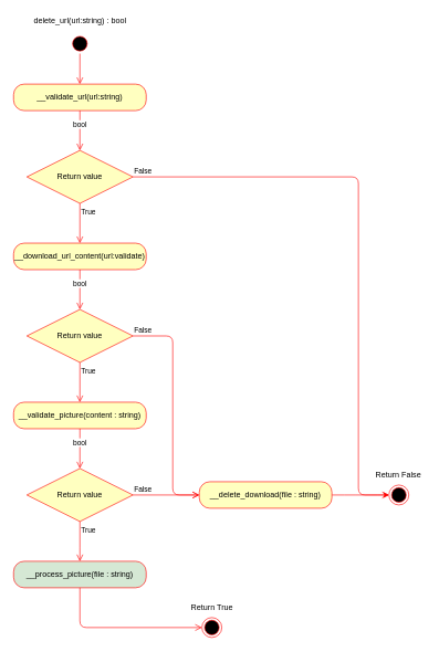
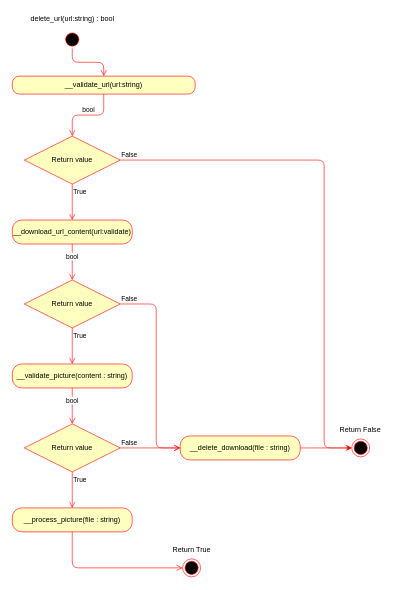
- <mxCell id="4" value="&lt;span style=&quot;text-align: left&quot;&gt;__validate_url(url:string)&lt;/span&gt;" style="rounded=1;whiteSpace=wrap;html=1;arcSize=40;fontColor=#000000;fillColor=#ffffc0;strokeColor=#ff0000;" parent="1" vertex="1"><mxGeometry x="20" y="126" width="200" height="40" as="geometry" /></mxCell>
+ <mxCell id="4" value="&lt;span style=&quot;text-align: left&quot;&gt;__validate_url(url:string)&lt;/span&gt;" style="rounded=1;whiteSpace=wrap;html=1;arcSize=40;fontColor=#000000;fillColor=#ffffc0;strokeColor=#ff0000;" parent="1" vertex="1"><mxGeometry x="20" y="126" width="305" height="30" as="geometry" /></mxCell>
- <mxCell id="21" value="&lt;span style=&quot;text-align: left&quot;&gt;__process_picture(file : string)&lt;/span&gt;" style="rounded=1;whiteSpace=wrap;html=1;arcSize=40;fontColor=#000000;fillColor=#d5e8d4;strokeColor=#ff0000;" parent="1" vertex="1"><mxGeometry x="20" y="846" width="200" height="40" as="geometry" /></mxCell>
+ <mxCell id="21" value="&lt;span style=&quot;text-align: left&quot;&gt;__process_picture(file : string)&lt;/span&gt;" style="rounded=1;whiteSpace=wrap;html=1;arcSize=40;fontColor=#000000;fillColor=#ffffc0;strokeColor=#ff0000;" parent="1" vertex="1"><mxGeometry x="20" y="846" width="200" height="40" as="geometry" /></mxCell>
